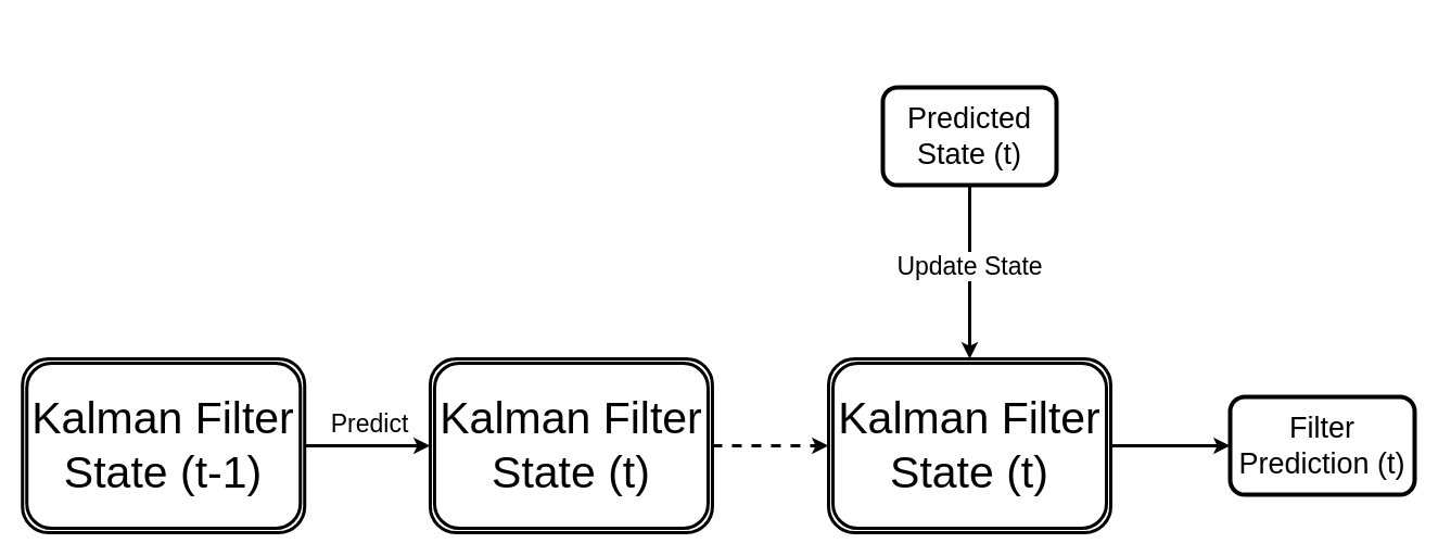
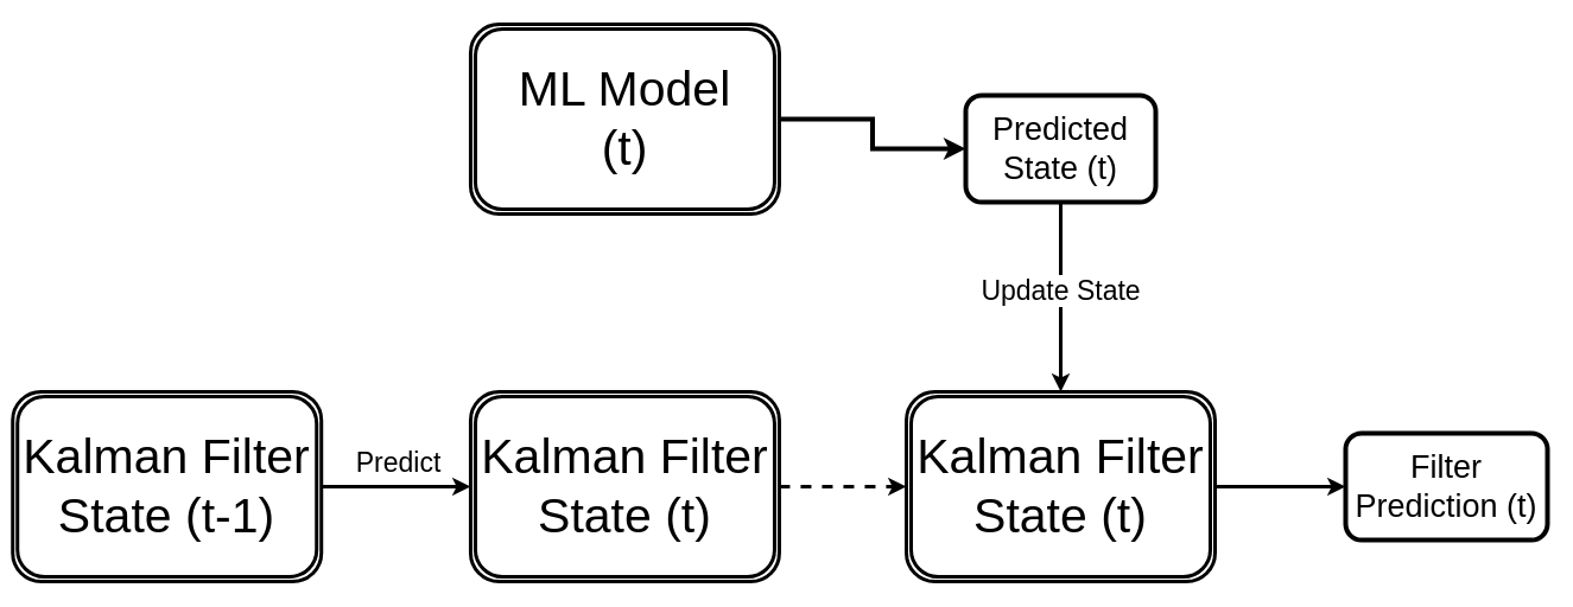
+ <mxCell id="3" value="&lt;font style=&quot;font-size: 41px;&quot;&gt;ML Model&lt;/font&gt;&lt;div&gt;&lt;font style=&quot;font-size: 41px;&quot;&gt;(t)&lt;/font&gt;&lt;/div&gt;" style="shape=ext;double=1;rounded=1;whiteSpace=wrap;html=1;strokeWidth=3;" parent="1" vertex="1"><mxGeometry x="395.95" y="20" width="260" height="160" as="geometry" /></mxCell>
+ <mxCell id="2" style="edgeStyle=orthogonalEdgeStyle;rounded=0;orthogonalLoop=1;jettySize=auto;html=1;entryX=0;entryY=0.5;entryDx=0;entryDy=0;strokeWidth=4;" parent="1" source="3" target="5" edge="1"><mxGeometry relative="1" as="geometry" /></mxCell>
- <mxCell id="7" value="&lt;font style=&quot;font-size: 41px;&quot;&gt;Kalman Filter State (t-1)&lt;/font&gt;" style="shape=ext;double=1;rounded=1;whiteSpace=wrap;html=1;strokeWidth=3;" parent="1" vertex="1"><mxGeometry x="20.23" y="330" width="260" height="160" as="geometry" /></mxCell>
+ <mxCell id="7" value="&lt;font style=&quot;font-size: 41px;&quot;&gt;Kalman Filter State (t-1)&lt;/font&gt;" style="shape=ext;double=1;rounded=1;whiteSpace=wrap;html=1;strokeWidth=3;" parent="1" vertex="1"><mxGeometry x="10.23" y="330" width="260" height="160" as="geometry" /></mxCell>
